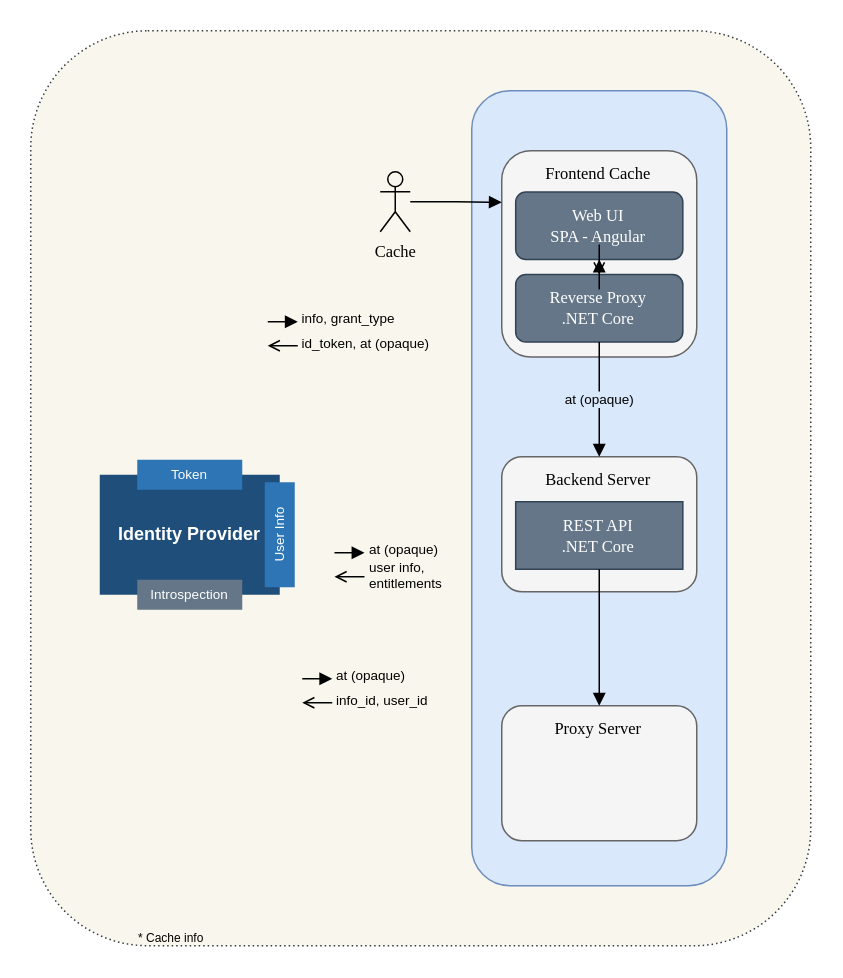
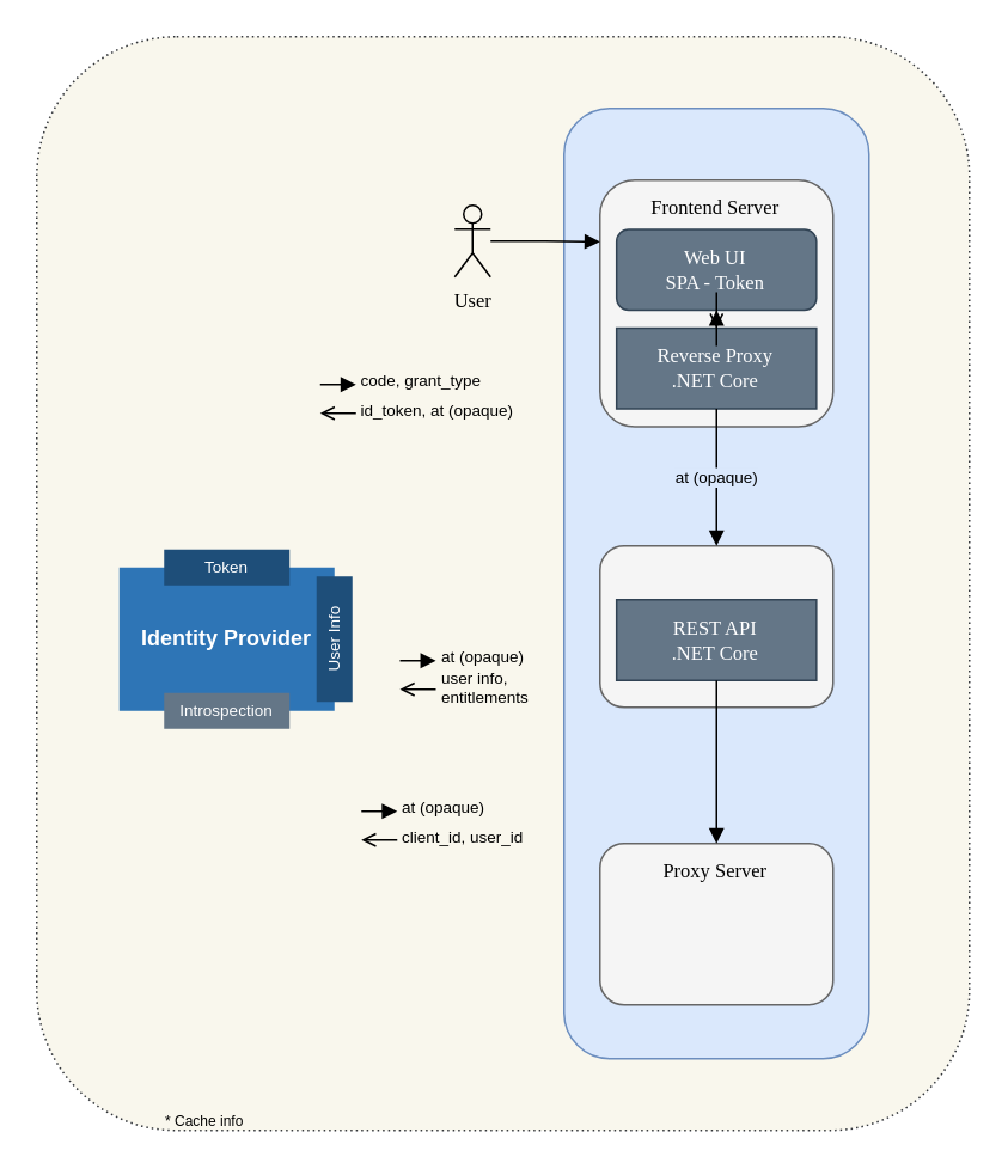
- <mxCell id="22" value="Frontend Cache" style="text;html=1;strokeColor=none;fillColor=none;align=center;verticalAlign=middle;whiteSpace=wrap;rounded=0;fontFamily=Verdana;fontSize=11;" parent="10" vertex="1"><mxGeometry x="29.286" y="47.5" width="111.429" height="15.0" as="geometry" /></mxCell>
+ <mxCell id="22" value="Frontend Server" style="text;html=1;strokeColor=none;fillColor=none;align=center;verticalAlign=middle;whiteSpace=wrap;rounded=0;fontFamily=Verdana;fontSize=11;" parent="10" vertex="1"><mxGeometry x="29.286" y="47.5" width="111.429" height="15.0" as="geometry" /></mxCell>
- <mxCell id="23" value="Web UI&lt;br&gt;SPA - Angular" style="rounded=1;whiteSpace=wrap;html=1;fontFamily=Verdana;fontSize=11;fillColor=#647687;strokeColor=#314354;fontColor=#ffffff;" parent="10" vertex="1"><mxGeometry x="29.286" y="67.505" width="111.429" height="45" as="geometry" /></mxCell>
+ <mxCell id="23" value="Web UI&lt;br&gt;SPA - Token" style="rounded=1;whiteSpace=wrap;html=1;fontFamily=Verdana;fontSize=11;fillColor=#647687;strokeColor=#314354;fontColor=#ffffff;" parent="10" vertex="1"><mxGeometry x="29.286" y="67.505" width="111.429" height="45" as="geometry" /></mxCell>
- <mxCell id="3" value="Cache" style="shape=umlActor;verticalLabelPosition=bottom;verticalAlign=top;html=1;outlineConnect=0;fontFamily=Verdana;fontSize=11;fillColor=none;" parent="1" vertex="1"><mxGeometry x="253" y="114" width="20" height="40" as="geometry" /></mxCell>
+ <mxCell id="3" value="User" style="shape=umlActor;verticalLabelPosition=bottom;verticalAlign=top;html=1;outlineConnect=0;fontFamily=Verdana;fontSize=11;fillColor=none;" parent="1" vertex="1"><mxGeometry x="253" y="114" width="20" height="40" as="geometry" /></mxCell>
- <mxCell id="24" value="Reverse Proxy&lt;br&gt;.NET Core" style="rounded=1;whiteSpace=wrap;html=1;fontFamily=Verdana;fontSize=11;fillColor=#647687;strokeColor=#314354;fontColor=#ffffff;" parent="10" vertex="1"><mxGeometry x="29.286" y="122.505" width="111.429" height="45" as="geometry" /></mxCell>
+ <mxCell id="24" value="Reverse Proxy&lt;br&gt;.NET Core" style="whiteSpace=wrap;html=1;fontFamily=Verdana;fontSize=11;fillColor=#647687;strokeColor=#314354;fontColor=#ffffff;rounded=0;" parent="10" vertex="1"><mxGeometry x="29.286" y="122.505" width="111.429" height="45" as="geometry" /></mxCell>
- <mxCell id="36" value="info, grant_type" style="text;html=1;strokeColor=none;fillColor=none;align=left;verticalAlign=middle;whiteSpace=wrap;rounded=0;fontSize=9;fontColor=#000000;" parent="33" vertex="1"><mxGeometry x="21" width="89" height="10" as="geometry" /></mxCell>
+ <mxCell id="36" value="code, grant_type" style="text;html=1;strokeColor=none;fillColor=none;align=left;verticalAlign=middle;whiteSpace=wrap;rounded=0;fontSize=9;fontColor=#000000;" parent="33" vertex="1"><mxGeometry x="21" width="89" height="10" as="geometry" /></mxCell>
- <mxCell id="8" value="Token" style="rounded=0;whiteSpace=wrap;html=1;fontColor=#FFFFFF;strokeColor=none;fontSize=9;fillColor=#2e75b6;" parent="5" vertex="1"><mxGeometry x="25" width="70" height="20" as="geometry" /></mxCell>
+ <mxCell id="8" value="Token" style="rounded=0;whiteSpace=wrap;html=1;fontColor=#FFFFFF;strokeColor=none;fontSize=9;fillColor=#1E4E79;" parent="5" vertex="1"><mxGeometry x="25" width="70" height="20" as="geometry" /></mxCell>
- <mxCell id="15" value="Backend Server" style="text;html=1;strokeColor=none;fillColor=none;align=center;verticalAlign=middle;whiteSpace=wrap;rounded=0;fontFamily=Verdana;fontSize=11;" parent="13" vertex="1"><mxGeometry x="9.286" y="7.5" width="111.429" height="15" as="geometry" /></mxCell>
- <mxCell id="6" value="Identity Provider" style="rounded=0;whiteSpace=wrap;html=1;strokeColor=none;fontColor=#FFFFFF;fontStyle=1;fillColor=#1e4e79;" parent="5" vertex="1"><mxGeometry y="10" width="120" height="80" as="geometry" /></mxCell>
+ <mxCell id="6" value="Identity Provider" style="rounded=0;whiteSpace=wrap;html=1;strokeColor=none;fontColor=#FFFFFF;fontStyle=1;fillColor=#2E75B6;" parent="5" vertex="1"><mxGeometry y="10" width="120" height="80" as="geometry" /></mxCell>
- <mxCell id="7" value="User Info" style="rounded=0;whiteSpace=wrap;html=1;fontColor=#FFFFFF;strokeColor=none;fontSize=9;rotation=-90;fillColor=#2e75b6;" parent="5" vertex="1"><mxGeometry x="85" y="40" width="70" height="20" as="geometry" /></mxCell>
+ <mxCell id="7" value="User Info" style="rounded=0;whiteSpace=wrap;html=1;fontColor=#FFFFFF;strokeColor=none;fontSize=9;rotation=-90;fillColor=#1E4E79;" parent="5" vertex="1"><mxGeometry x="85" y="40" width="70" height="20" as="geometry" /></mxCell>
- <mxCell id="32" value="info_id, user_id" style="text;html=1;strokeColor=none;fillColor=none;align=left;verticalAlign=middle;whiteSpace=wrap;rounded=0;fontSize=9;fontColor=#000000;" parent="28" vertex="1"><mxGeometry x="21" y="17" width="89" height="10" as="geometry" /></mxCell>
+ <mxCell id="32" value="client_id, user_id" style="text;html=1;strokeColor=none;fillColor=none;align=left;verticalAlign=middle;whiteSpace=wrap;rounded=0;fontSize=9;fontColor=#000000;" parent="28" vertex="1"><mxGeometry x="21" y="17" width="89" height="10" as="geometry" /></mxCell>
